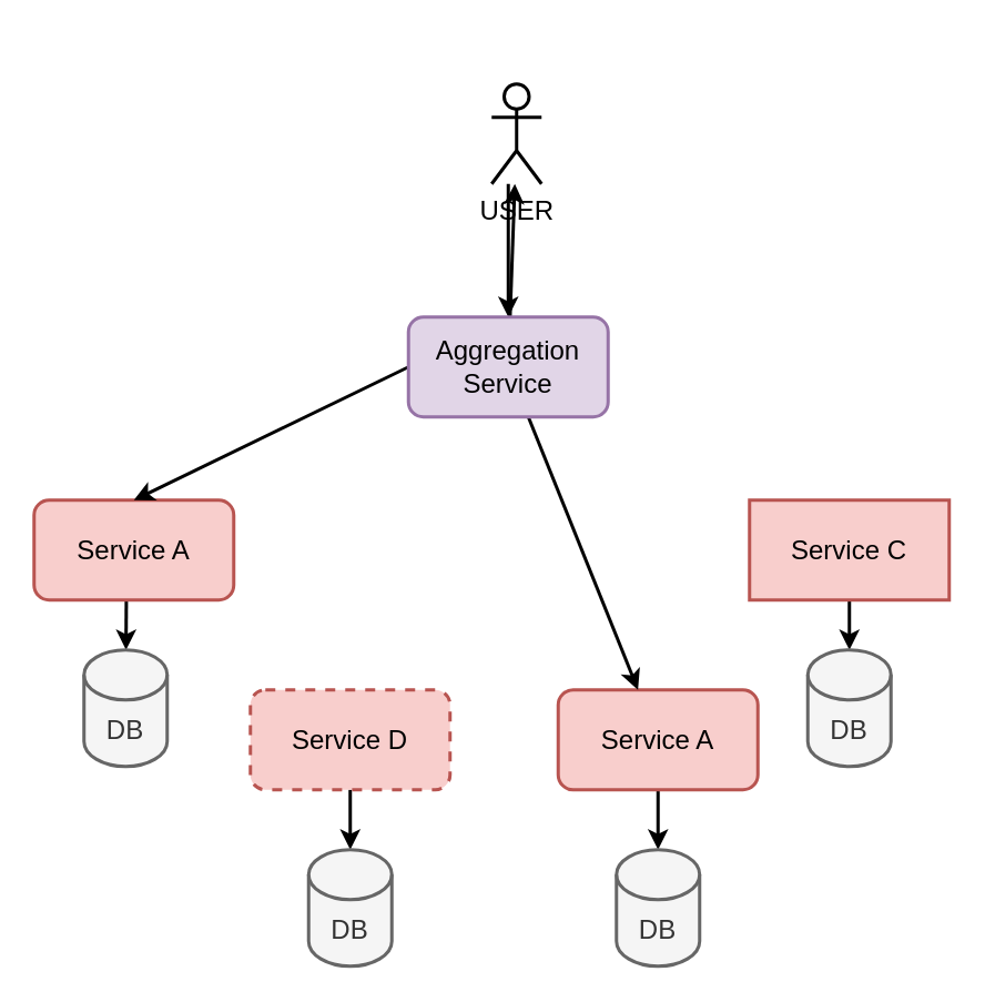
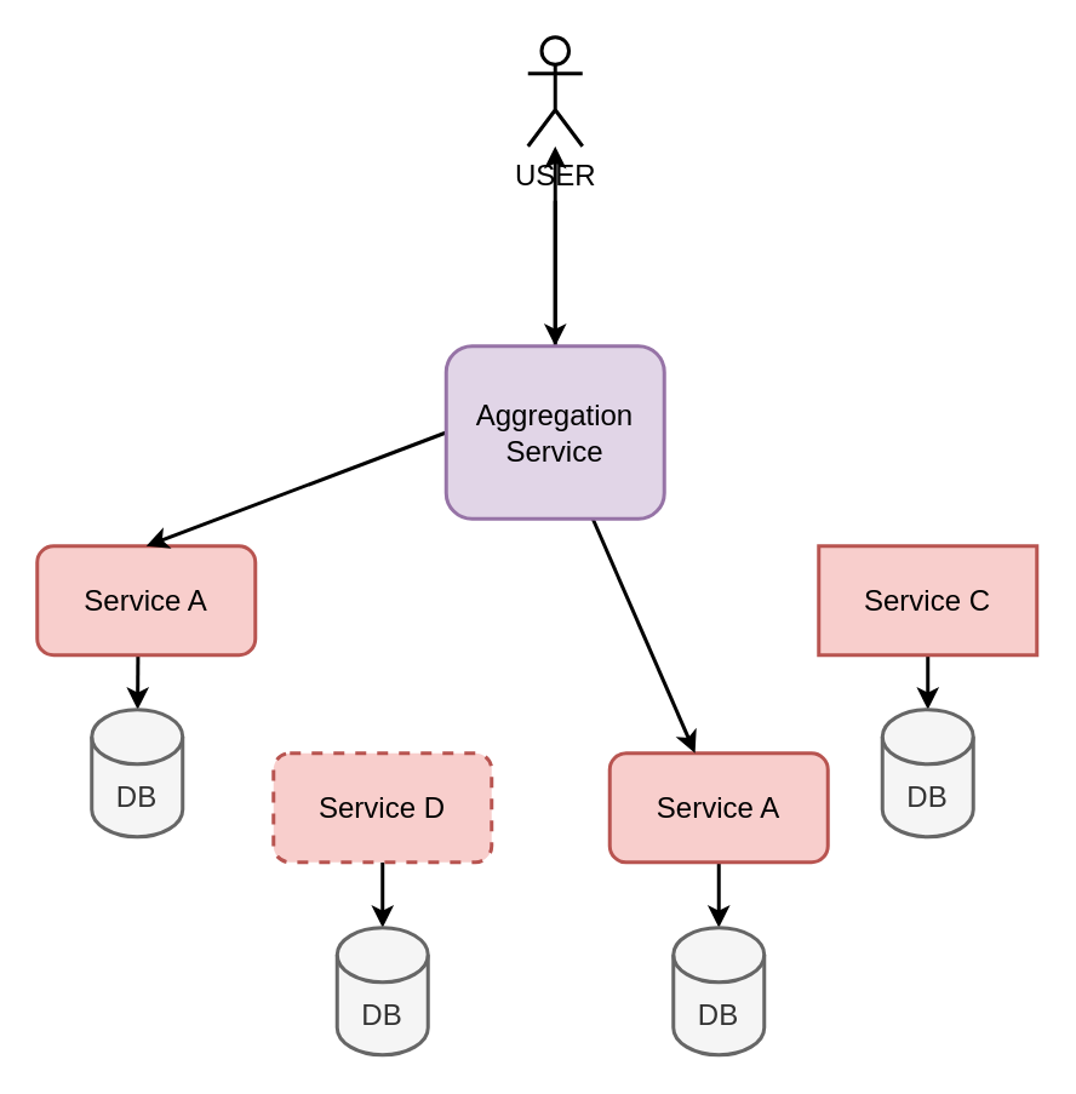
- <mxCell id="3" value="&lt;font style=&quot;font-size: 16px&quot;&gt;USER&lt;/font&gt;" style="shape=umlActor;verticalLabelPosition=bottom;verticalAlign=top;html=1;outlineConnect=0;strokeWidth=2;" vertex="1" parent="1"><mxGeometry x="295" y="50" width="30" height="60" as="geometry" /></mxCell>
+ <mxCell id="3" value="&lt;font style=&quot;font-size: 16px&quot;&gt;USER&lt;/font&gt;" style="shape=umlActor;verticalLabelPosition=bottom;verticalAlign=top;html=1;outlineConnect=0;strokeWidth=2;" vertex="1" parent="1"><mxGeometry x="290" y="20" width="30" height="60" as="geometry" /></mxCell>
- <mxCell id="15" value="Aggregation Service" style="rounded=1;whiteSpace=wrap;html=1;fontSize=16;strokeWidth=2;fillColor=#e1d5e7;strokeColor=#9673a6;" vertex="1" parent="1"><mxGeometry x="245" y="190" width="120" height="60" as="geometry" /></mxCell>
+ <mxCell id="15" value="Aggregation Service" style="rounded=1;whiteSpace=wrap;html=1;fontSize=16;strokeWidth=2;fillColor=#e1d5e7;strokeColor=#9673a6;" vertex="1" parent="1"><mxGeometry x="245" y="190" width="120" height="95" as="geometry" /></mxCell>
